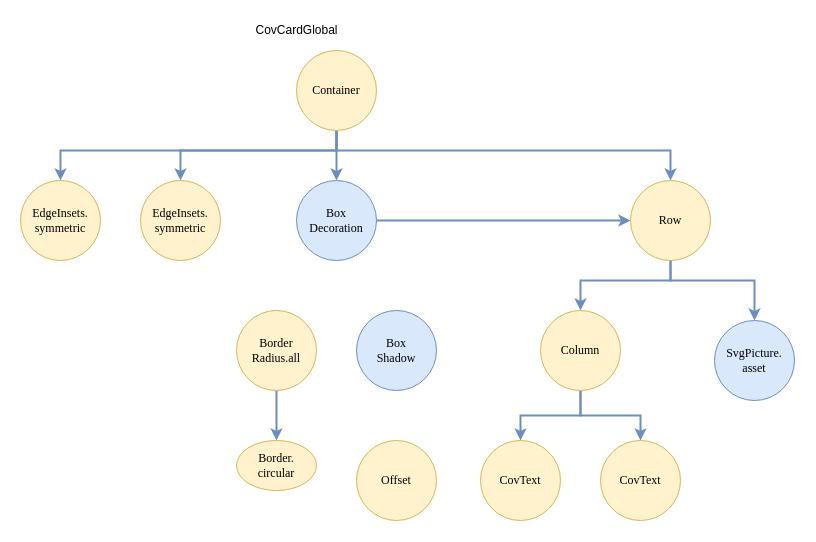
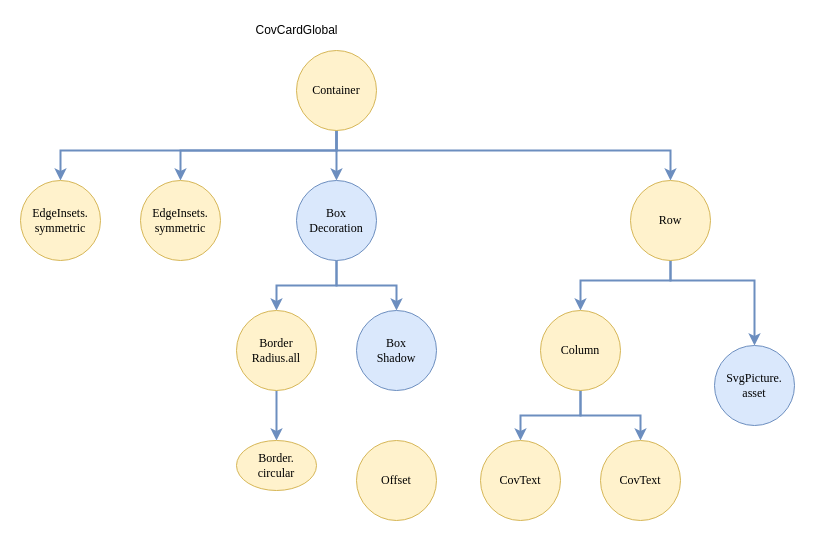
- <mxCell id="9" value="" style="edgeStyle=orthogonalEdgeStyle;rounded=0;orthogonalLoop=1;jettySize=auto;html=1;fillColor=#dae8fc;strokeColor=#6c8ebf;strokeWidth=2;" edge="1" parent="1" source="11" target="19"><mxGeometry relative="1" as="geometry" /></mxCell>
+ <mxCell id="9" value="" style="edgeStyle=orthogonalEdgeStyle;rounded=0;orthogonalLoop=1;jettySize=auto;html=1;fillColor=#dae8fc;strokeColor=#6c8ebf;strokeWidth=2;" edge="1" parent="1" source="11" target="13"><mxGeometry relative="1" as="geometry" /></mxCell>
+ <mxCell id="10" style="edgeStyle=orthogonalEdgeStyle;rounded=0;orthogonalLoop=1;jettySize=auto;html=1;fillColor=#dae8fc;strokeColor=#6c8ebf;strokeWidth=2;" edge="1" parent="1" source="11" target="15"><mxGeometry relative="1" as="geometry" /></mxCell>
- <mxCell id="25" value="SvgPicture.&lt;br&gt;asset" style="ellipse;whiteSpace=wrap;html=1;aspect=fixed;fontFamily=Verdana;fillColor=#dae8fc;strokeColor=#6c8ebf;" vertex="1" parent="1"><mxGeometry x="714" y="320" width="80" height="80" as="geometry" /></mxCell>
+ <mxCell id="25" value="SvgPicture.&lt;br&gt;asset" style="ellipse;whiteSpace=wrap;html=1;aspect=fixed;fontFamily=Verdana;fillColor=#dae8fc;strokeColor=#6c8ebf;" vertex="1" parent="1"><mxGeometry x="714" y="345" width="80" height="80" as="geometry" /></mxCell>
